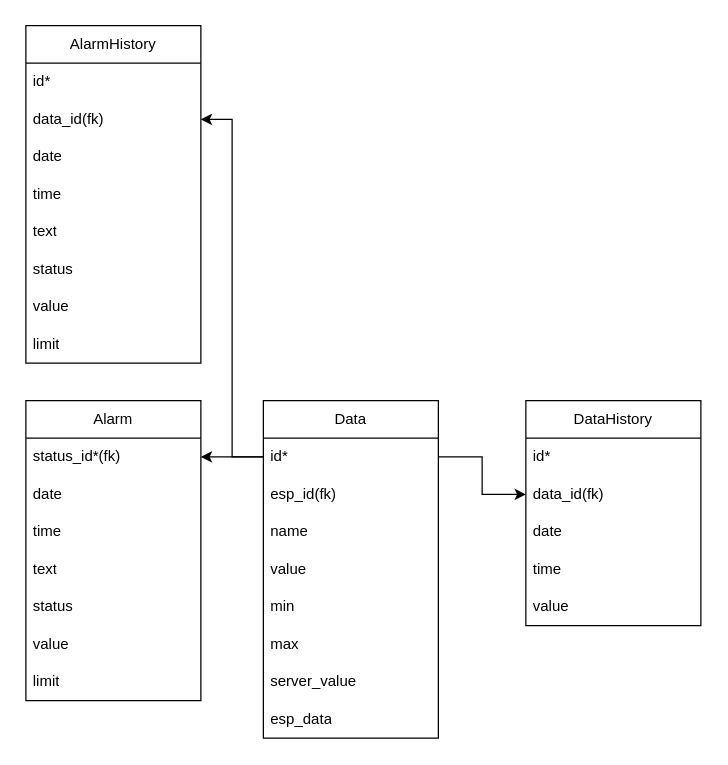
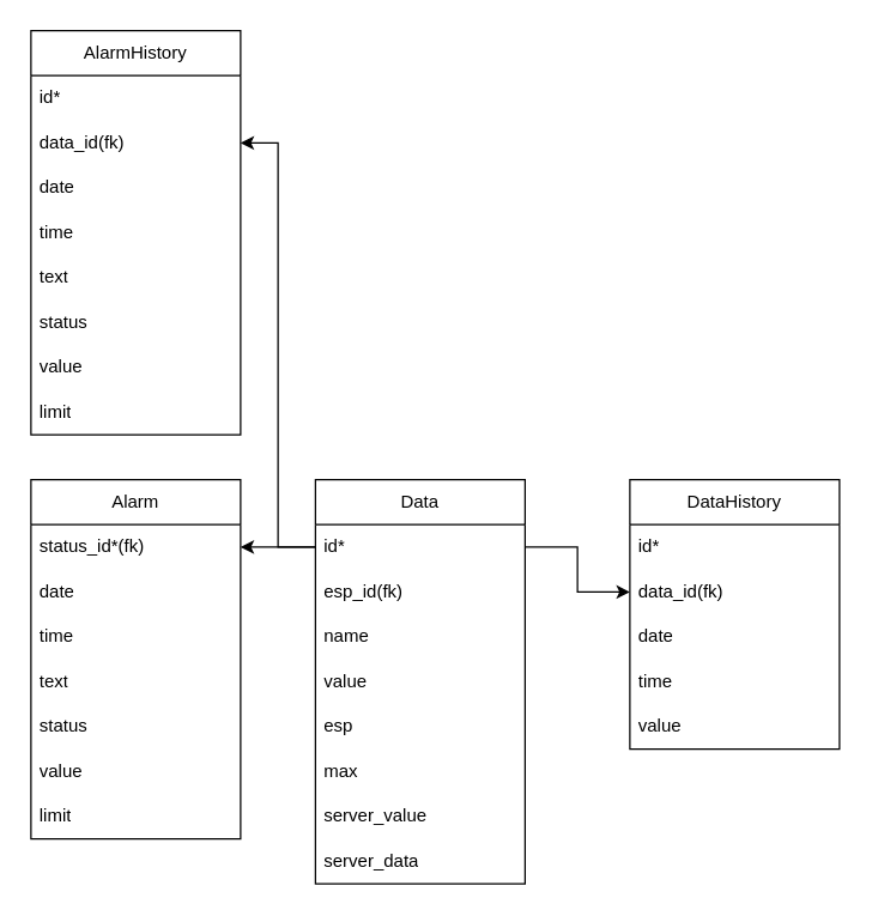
- <mxCell id="7" value="min" style="text;strokeColor=none;fillColor=none;align=left;verticalAlign=middle;spacingLeft=4;spacingRight=4;overflow=hidden;points=[[0,0.5],[1,0.5]];portConstraint=eastwest;rotatable=0;whiteSpace=wrap;html=1;" vertex="1" parent="2"><mxGeometry y="150" width="140" height="30" as="geometry" /></mxCell>
+ <mxCell id="7" value="esp" style="text;strokeColor=none;fillColor=none;align=left;verticalAlign=middle;spacingLeft=4;spacingRight=4;overflow=hidden;points=[[0,0.5],[1,0.5]];portConstraint=eastwest;rotatable=0;whiteSpace=wrap;html=1;" vertex="1" parent="2"><mxGeometry y="150" width="140" height="30" as="geometry" /></mxCell>
- <mxCell id="10" value="esp_data" style="text;strokeColor=none;fillColor=none;align=left;verticalAlign=middle;spacingLeft=4;spacingRight=4;overflow=hidden;points=[[0,0.5],[1,0.5]];portConstraint=eastwest;rotatable=0;whiteSpace=wrap;html=1;" vertex="1" parent="2"><mxGeometry y="240" width="140" height="30" as="geometry" /></mxCell>
+ <mxCell id="10" value="server_data" style="text;strokeColor=none;fillColor=none;align=left;verticalAlign=middle;spacingLeft=4;spacingRight=4;overflow=hidden;points=[[0,0.5],[1,0.5]];portConstraint=eastwest;rotatable=0;whiteSpace=wrap;html=1;" vertex="1" parent="2"><mxGeometry y="240" width="140" height="30" as="geometry" /></mxCell>
